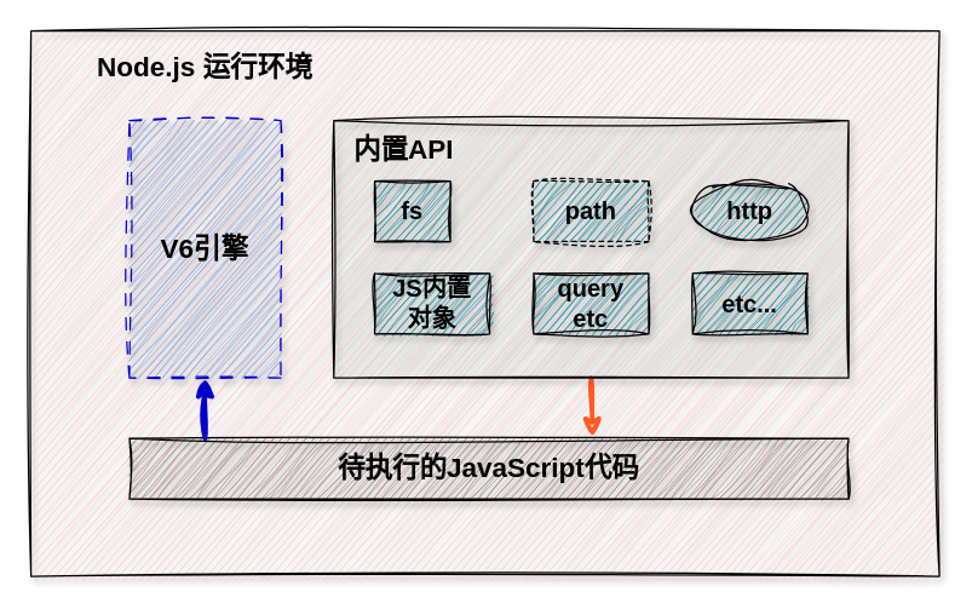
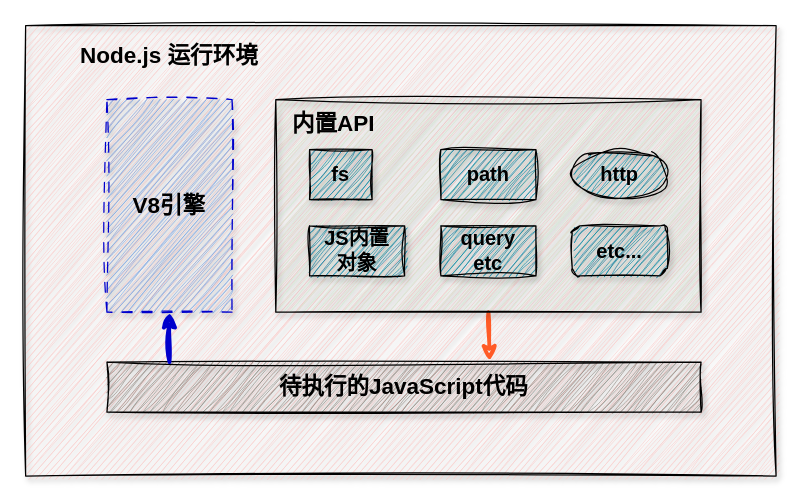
- <mxCell id="9" value="&lt;b&gt;&lt;font style=&quot;font-size: 16px;&quot;&gt;path&lt;/font&gt;&lt;/b&gt;" style="rounded=0;whiteSpace=wrap;html=1;sketch=1;curveFitting=1;jiggle=2;strokeColor=default;fillColor=#0083A0;shadow=1;align=center;dashed=1;" parent="1" vertex="1"><mxGeometry x="352" y="119" width="76" height="40" as="geometry" /></mxCell>
+ <mxCell id="9" value="&lt;b&gt;&lt;font style=&quot;font-size: 16px;&quot;&gt;path&lt;/font&gt;&lt;/b&gt;" style="rounded=0;whiteSpace=wrap;html=1;sketch=1;curveFitting=1;jiggle=2;strokeColor=default;fillColor=#0083A0;shadow=1;align=center;" parent="1" vertex="1"><mxGeometry x="352" y="119" width="76" height="40" as="geometry" /></mxCell>
- <mxCell id="7" value="&lt;b&gt;&lt;font style=&quot;font-size: 18px;&quot;&gt;V6引擎&lt;/font&gt;&lt;/b&gt;" style="rounded=0;whiteSpace=wrap;html=1;sketch=1;curveFitting=1;jiggle=2;strokeColor=#0000CC;fillColor=#7EA6E0;shadow=1;dashed=1;dashPattern=8 8;" parent="1" vertex="1"><mxGeometry x="85" y="79" width="100" height="170" as="geometry" /></mxCell>
+ <mxCell id="7" value="&lt;b&gt;&lt;font style=&quot;font-size: 18px;&quot;&gt;V8引擎&lt;/font&gt;&lt;/b&gt;" style="rounded=0;whiteSpace=wrap;html=1;sketch=1;curveFitting=1;jiggle=2;strokeColor=#0000CC;fillColor=#7EA6E0;shadow=1;dashed=1;dashPattern=8 8;" parent="1" vertex="1"><mxGeometry x="85" y="79" width="100" height="170" as="geometry" /></mxCell>
- <mxCell id="13" value="&lt;b&gt;&lt;font style=&quot;font-size: 16px;&quot;&gt;etc...&lt;/font&gt;&lt;/b&gt;" style="rounded=0;whiteSpace=wrap;html=1;sketch=1;curveFitting=1;jiggle=2;strokeColor=default;fillColor=#0083A0;shadow=1;align=center;" parent="1" vertex="1"><mxGeometry x="457" y="180" width="76" height="40" as="geometry" /></mxCell>
+ <mxCell id="13" value="&lt;b&gt;&lt;font style=&quot;font-size: 16px;&quot;&gt;etc...&lt;/font&gt;&lt;/b&gt;" style="whiteSpace=wrap;html=1;sketch=1;curveFitting=1;jiggle=2;strokeColor=default;fillColor=#0083A0;shadow=1;align=center;rounded=1;" parent="1" vertex="1"><mxGeometry x="457" y="180" width="76" height="40" as="geometry" /></mxCell>
